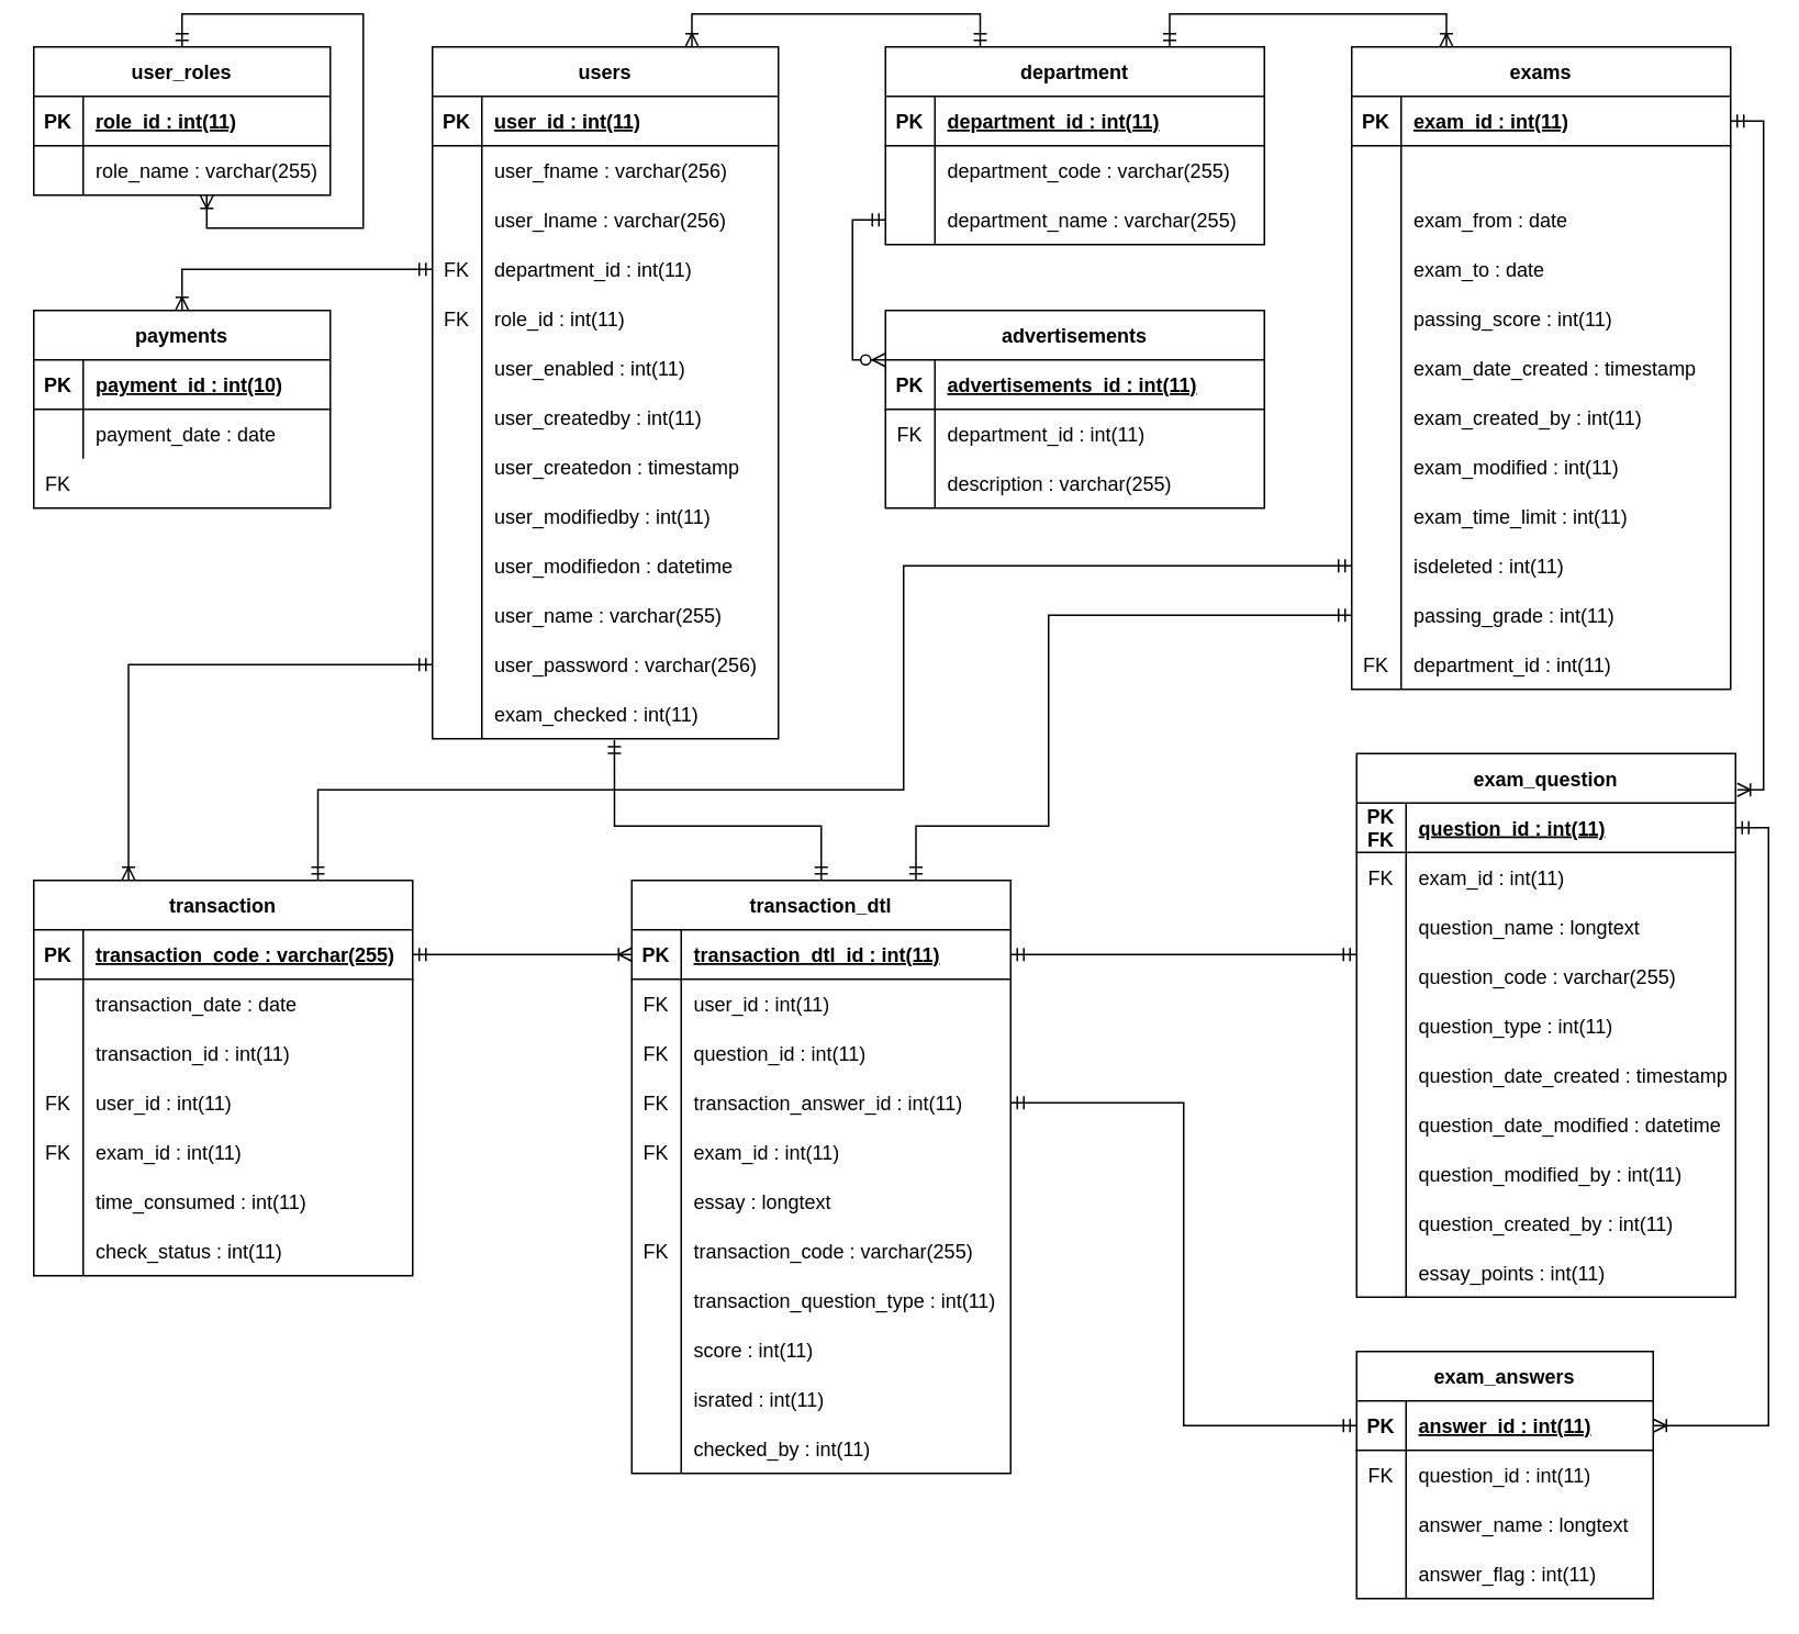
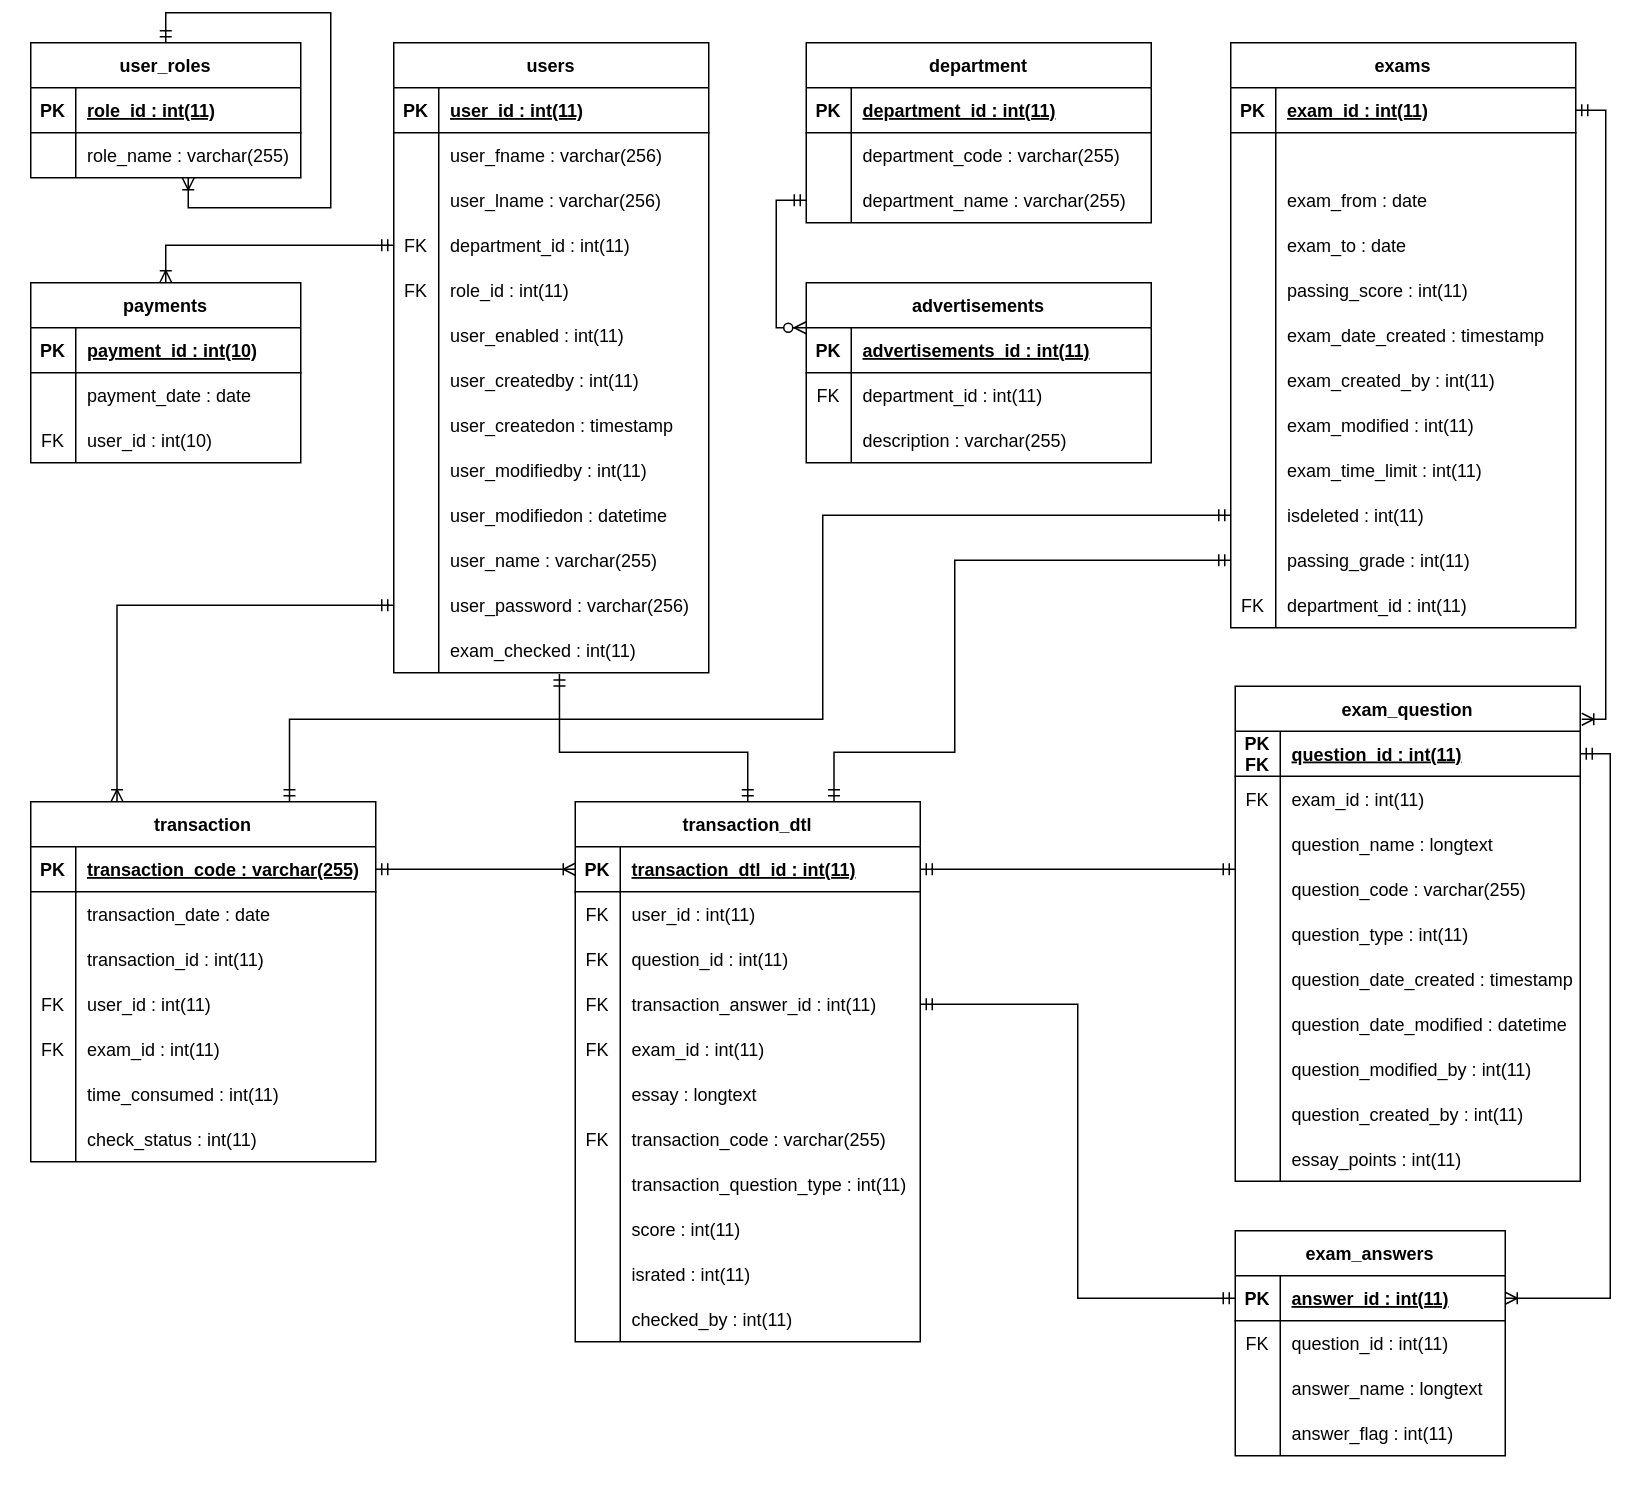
- <mxCell id="10" style="edgeStyle=orthogonalEdgeStyle;rounded=0;orthogonalLoop=1;jettySize=auto;html=1;exitX=0.75;exitY=0;exitDx=0;exitDy=0;entryX=0.25;entryY=0;entryDx=0;entryDy=0;startArrow=ERoneToMany;startFill=0;endArrow=ERmandOne;endFill=0;fontSize=13;" parent="1" source="11" target="54" edge="1"><mxGeometry relative="1" as="geometry" /></mxCell>
- <mxCell id="53" style="edgeStyle=orthogonalEdgeStyle;rounded=0;orthogonalLoop=1;jettySize=auto;html=1;exitX=0.75;exitY=0;exitDx=0;exitDy=0;entryX=0.25;entryY=0;entryDx=0;entryDy=0;startArrow=ERmandOne;startFill=0;endArrow=ERoneToMany;endFill=0;fontSize=13;" parent="1" source="54" target="179" edge="1"><mxGeometry relative="1" as="geometry" /></mxCell>
+ <mxCell id="225" value="user_id : int(10)" style="shape=partialRectangle;connectable=0;fillColor=none;top=0;left=0;bottom=0;right=0;align=left;spacingLeft=6;overflow=hidden;" parent="223" vertex="1"><mxGeometry x="30" width="150" height="30" as="geometry" /></mxCell>
